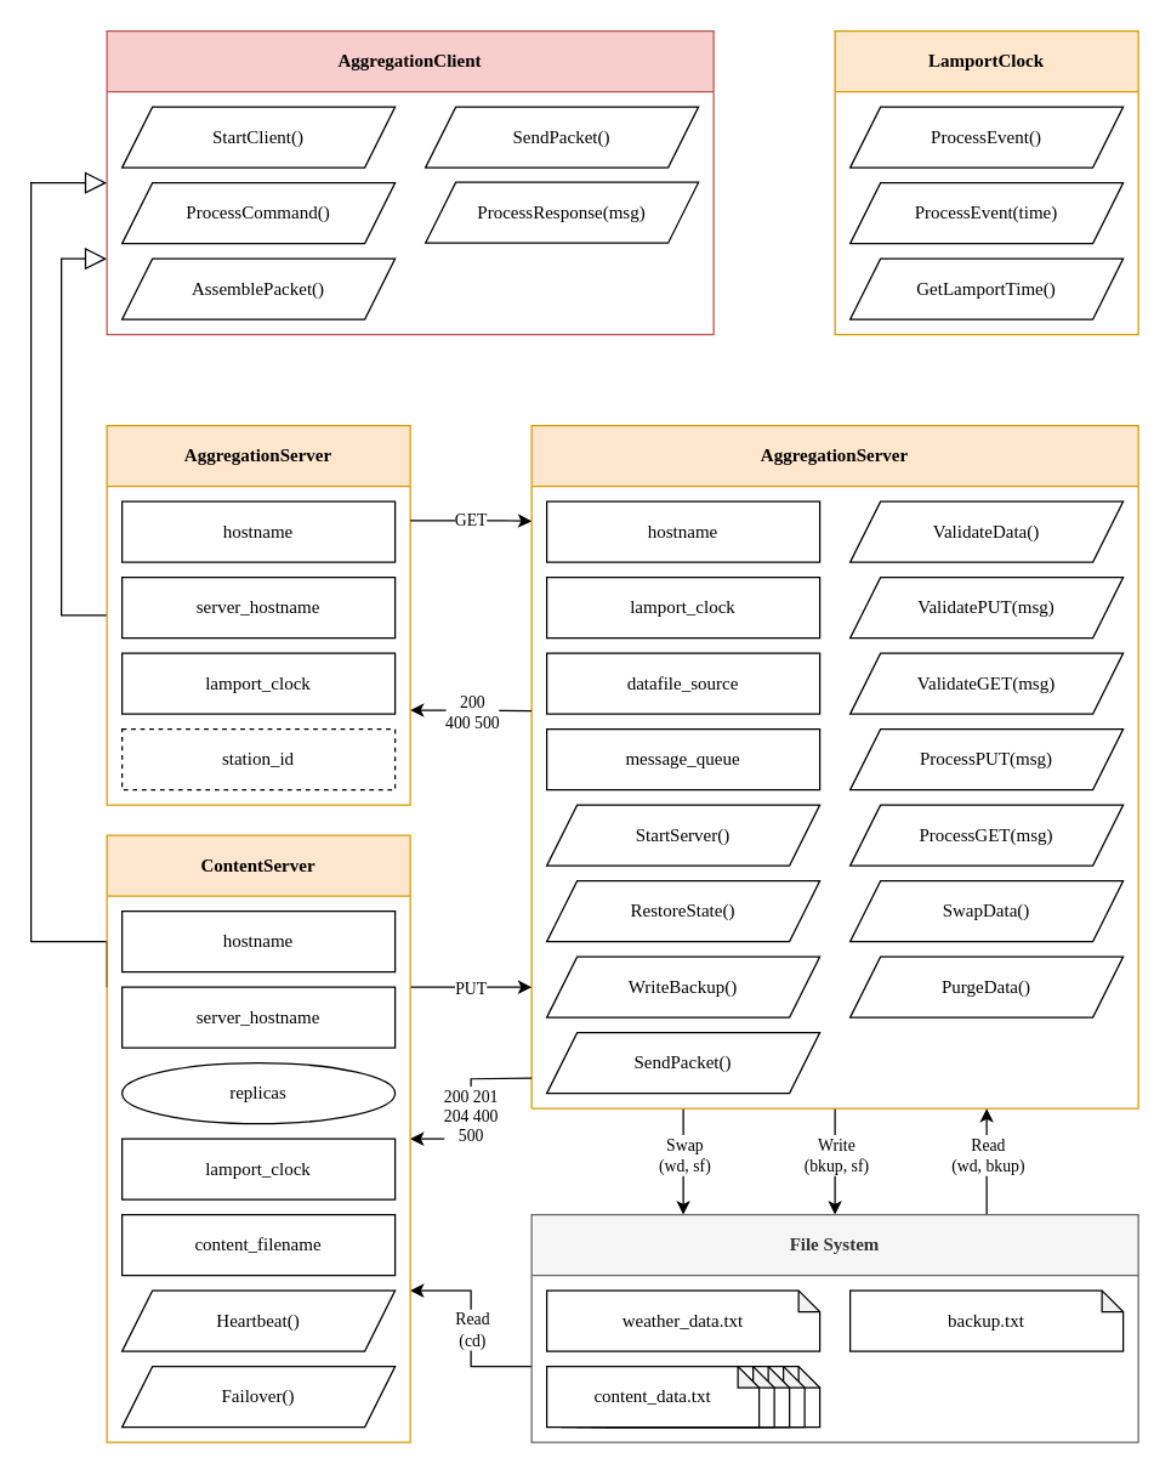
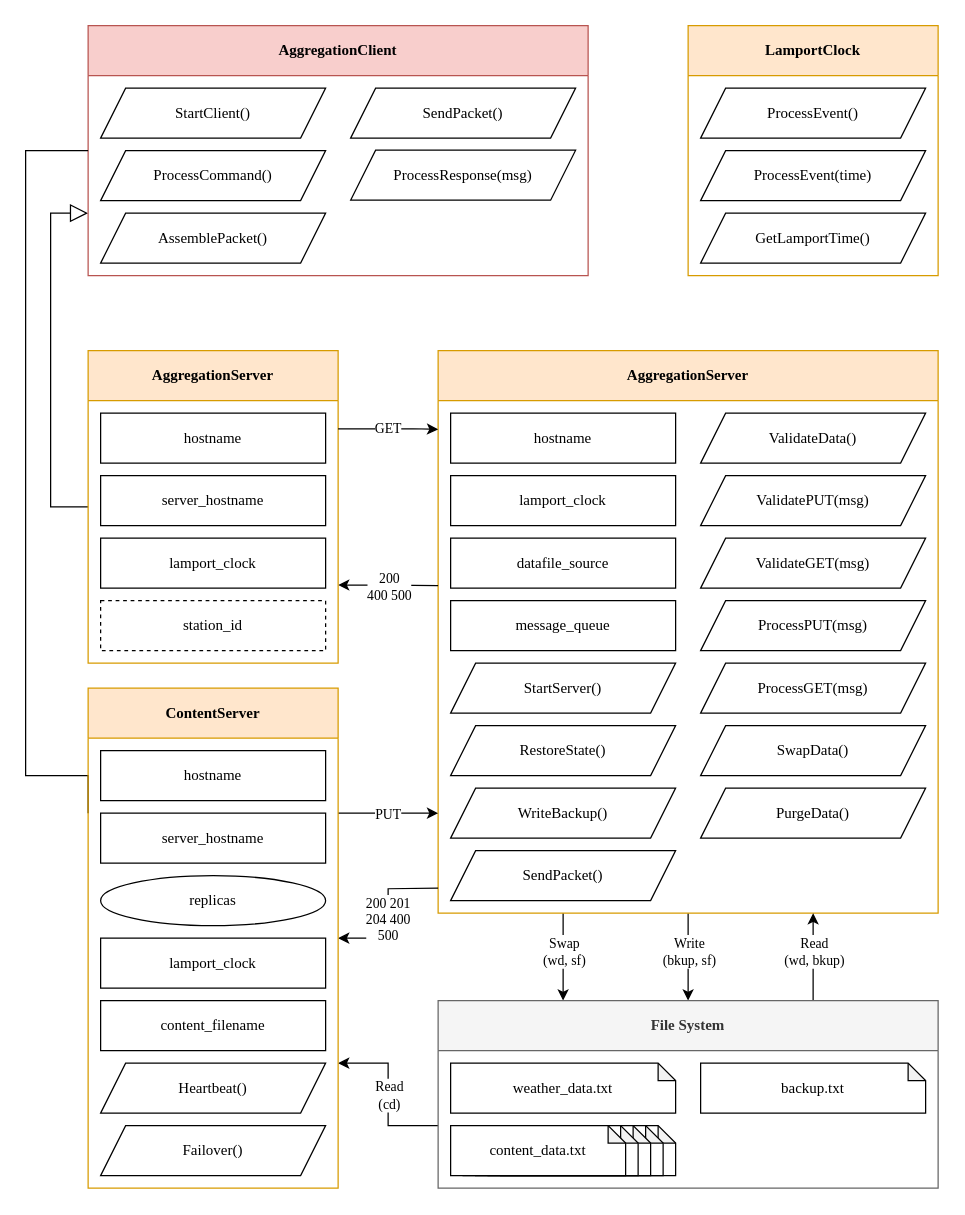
- <mxCell id="45" style="edgeStyle=orthogonalEdgeStyle;rounded=0;orthogonalLoop=1;jettySize=auto;html=1;entryX=0;entryY=0.5;entryDx=0;entryDy=0;endSize=12;endArrow=block;endFill=0;exitX=0;exitY=0.25;exitDx=0;exitDy=0;" edge="1" parent="1" source="50" target="23"><mxGeometry relative="1" as="geometry"><mxPoint x="70" y="605" as="sourcePoint" /><Array as="points"><mxPoint x="70" y="620" /><mxPoint x="20" y="620" /><mxPoint x="20" y="120" /></Array></mxGeometry></mxCell>
+ <mxCell id="45" style="edgeStyle=orthogonalEdgeStyle;rounded=0;orthogonalLoop=1;jettySize=auto;html=1;entryX=0;entryY=0.5;entryDx=0;entryDy=0;endSize=12;endArrow=none;endFill=0;exitX=0;exitY=0.25;exitDx=0;exitDy=0;" edge="1" parent="1" source="50" target="23"><mxGeometry relative="1" as="geometry"><mxPoint x="70" y="605" as="sourcePoint" /><Array as="points"><mxPoint x="70" y="620" /><mxPoint x="20" y="620" /><mxPoint x="20" y="120" /></Array></mxGeometry></mxCell>
